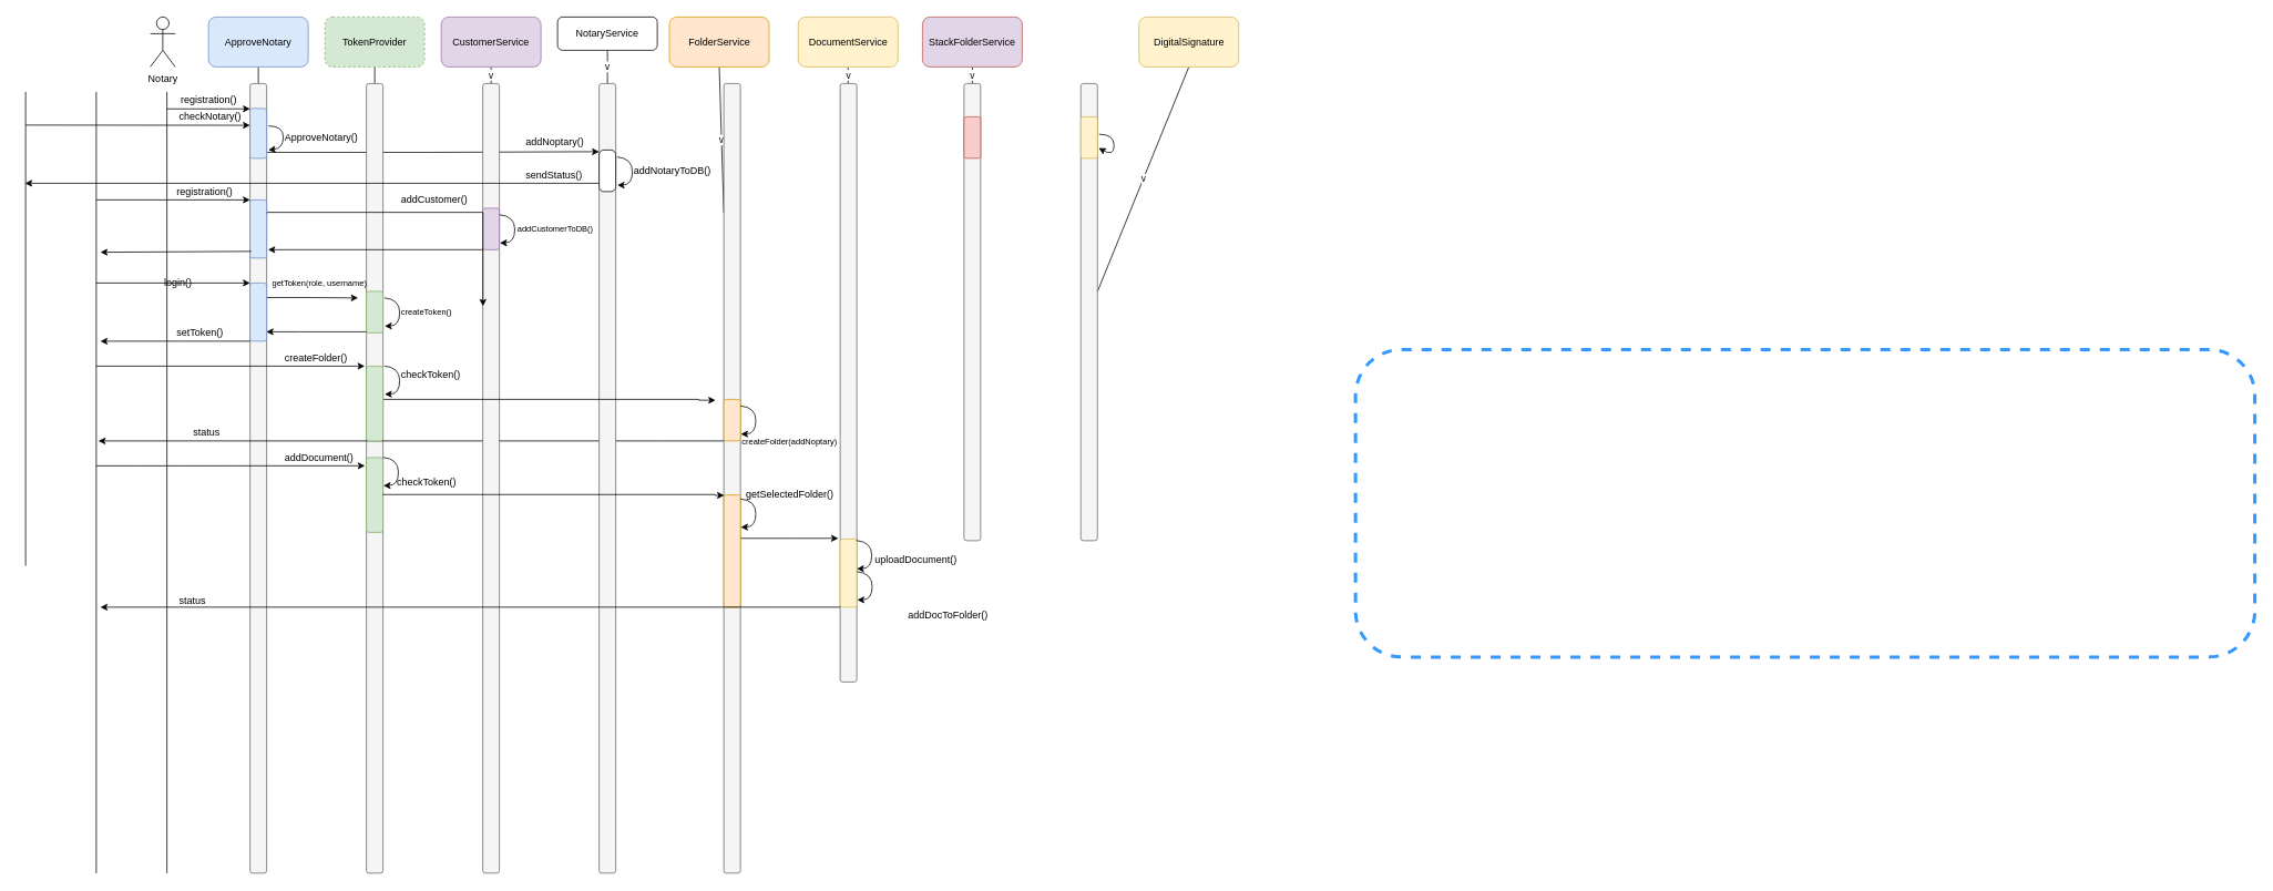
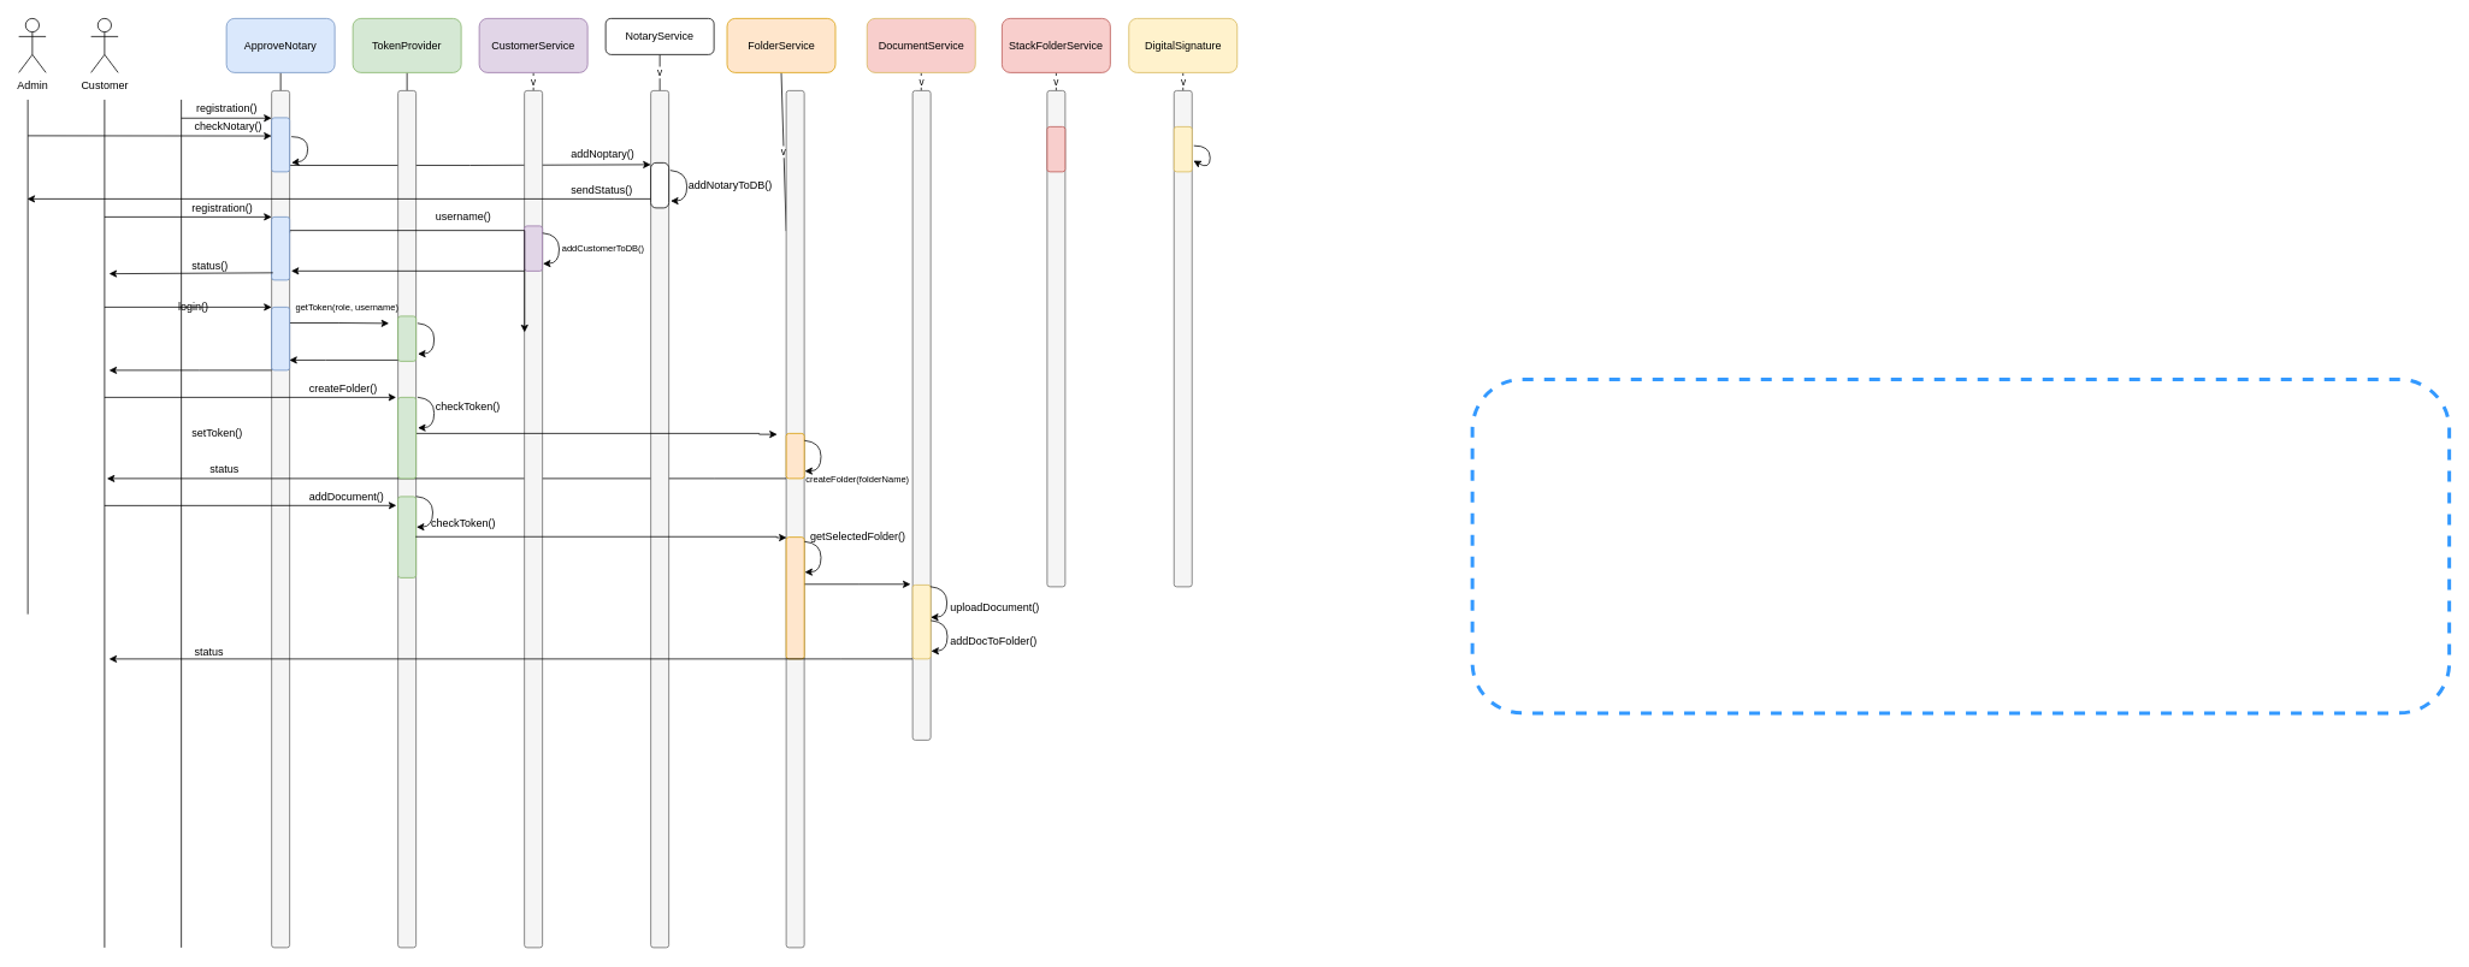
+ <mxCell id="2" value="Admin" style="shape=umlActor;verticalLabelPosition=bottom;labelBackgroundColor=#ffffff;verticalAlign=top;html=1;outlineConnect=0;" parent="1" vertex="1"><mxGeometry x="20" y="20" width="30" height="60" as="geometry" /></mxCell>
+ <mxCell id="4" value="Customer" style="shape=umlActor;verticalLabelPosition=bottom;labelBackgroundColor=#ffffff;verticalAlign=top;html=1;outlineConnect=0;" parent="1" vertex="1"><mxGeometry x="100" y="20" width="30" height="60" as="geometry" /></mxCell>
- <mxCell id="3" value="Notary" style="shape=umlActor;verticalLabelPosition=bottom;labelBackgroundColor=#ffffff;verticalAlign=top;html=1;outlineConnect=0;" parent="1" vertex="1"><mxGeometry x="180" y="20" width="30" height="60" as="geometry" /></mxCell>
- <mxCell id="24" value="TokenProvider" style="rounded=1;whiteSpace=wrap;html=1;fillColor=#d5e8d4;strokeColor=#82b366;dashed=1;" parent="1" vertex="1"><mxGeometry x="390" y="20" width="120" height="60" as="geometry" /></mxCell>
+ <mxCell id="24" value="TokenProvider" style="rounded=1;whiteSpace=wrap;html=1;fillColor=#d5e8d4;strokeColor=#82b366;" parent="1" vertex="1"><mxGeometry x="390" y="20" width="120" height="60" as="geometry" /></mxCell>
- <mxCell id="32" value="DocumentService" style="rounded=1;whiteSpace=wrap;html=1;fillColor=#fff2cc;strokeColor=#d6b656;" parent="1" vertex="1"><mxGeometry x="959.5" y="20" width="120" height="60" as="geometry" /></mxCell>
+ <mxCell id="32" value="DocumentService" style="rounded=1;whiteSpace=wrap;html=1;fillColor=#f8cecc;strokeColor=#d6b656;" parent="1" vertex="1"><mxGeometry x="959.5" y="20" width="120" height="60" as="geometry" /></mxCell>
- <mxCell id="36" value="StackFolderService" style="rounded=1;whiteSpace=wrap;html=1;fillColor=#e1d5e7;strokeColor=#b85450;" parent="1" vertex="1"><mxGeometry x="1109" y="20" width="120" height="60" as="geometry" /></mxCell>
+ <mxCell id="36" value="StackFolderService" style="rounded=1;whiteSpace=wrap;html=1;fillColor=#f8cecc;strokeColor=#b85450;" parent="1" vertex="1"><mxGeometry x="1109" y="20" width="120" height="60" as="geometry" /></mxCell>
- <mxCell id="41" value="DigitalSignature" style="rounded=1;whiteSpace=wrap;html=1;fillColor=#fff2cc;strokeColor=#d6b656;" parent="1" vertex="1"><mxGeometry x="1369.5" y="20" width="120" height="60" as="geometry" /></mxCell>
+ <mxCell id="41" value="DigitalSignature" style="rounded=1;whiteSpace=wrap;html=1;fillColor=#fff2cc;strokeColor=#d6b656;" parent="1" vertex="1"><mxGeometry x="1249.5" y="20" width="120" height="60" as="geometry" /></mxCell>
- <mxCell id="18" value="ApproveNotary()" style="text;html=1;resizable=0;points=[];autosize=1;align=left;verticalAlign=top;spacingTop=-4;" parent="1" vertex="1"><mxGeometry x="340" y="155" width="100" height="20" as="geometry" /></mxCell>
- <mxCell id="61" value="addCustomer()" style="text;html=1;resizable=0;points=[];autosize=1;align=left;verticalAlign=top;spacingTop=-4;" parent="1" vertex="1"><mxGeometry x="480" y="230" width="100" height="20" as="geometry" /></mxCell>
+ <mxCell id="61" value="username()" style="text;html=1;resizable=0;points=[];autosize=1;align=left;verticalAlign=top;spacingTop=-4;" parent="1" vertex="1"><mxGeometry x="480" y="230" width="100" height="20" as="geometry" /></mxCell>
+ <mxCell id="64" value="status()" style="text;html=1;resizable=0;points=[];autosize=1;align=left;verticalAlign=top;spacingTop=-4;" parent="1" vertex="1"><mxGeometry x="210" y="285" width="60" height="20" as="geometry" /></mxCell>
- <mxCell id="71" value="&lt;span style=&quot;font-size: 10px&quot;&gt;createToken()&lt;/span&gt;" style="text;html=1;resizable=0;points=[];autosize=1;align=left;verticalAlign=top;spacingTop=-4;" parent="1" vertex="1"><mxGeometry x="480" y="365" width="80" height="20" as="geometry" /></mxCell>
- <mxCell id="72" value="setToken()" style="text;html=1;resizable=0;points=[];autosize=1;align=left;verticalAlign=top;spacingTop=-4;" parent="1" vertex="1"><mxGeometry x="210" y="390" width="70" height="20" as="geometry" /></mxCell>
+ <mxCell id="72" value="setToken()" style="text;html=1;resizable=0;points=[];autosize=1;align=left;verticalAlign=top;spacingTop=-4;" parent="1" vertex="1"><mxGeometry x="210" y="470" width="70" height="20" as="geometry" /></mxCell>
- <mxCell id="80" value="&lt;font style=&quot;font-size: 10px&quot;&gt;createFolder(addNoptary)&lt;/font&gt;" style="text;html=1;resizable=0;points=[];autosize=1;align=left;verticalAlign=top;spacingTop=-4;" parent="1" vertex="1"><mxGeometry x="890" y="520" width="130" height="20" as="geometry" /></mxCell>
+ <mxCell id="80" value="&lt;font style=&quot;font-size: 10px&quot;&gt;createFolder(folderName)&lt;/font&gt;" style="text;html=1;resizable=0;points=[];autosize=1;align=left;verticalAlign=top;spacingTop=-4;" parent="1" vertex="1"><mxGeometry x="890" y="520" width="130" height="20" as="geometry" /></mxCell>
- <mxCell id="97" value="addDocToFolder()" style="text;html=1;resizable=0;points=[];autosize=1;align=left;verticalAlign=top;spacingTop=-4;" parent="1" vertex="1"><mxGeometry x="1090" y="730" width="110" height="20" as="geometry" /></mxCell>
+ <mxCell id="97" value="addDocToFolder()" style="text;html=1;resizable=0;points=[];autosize=1;align=left;verticalAlign=top;spacingTop=-4;" parent="1" vertex="1"><mxGeometry x="1050" y="700" width="110" height="20" as="geometry" /></mxCell>
